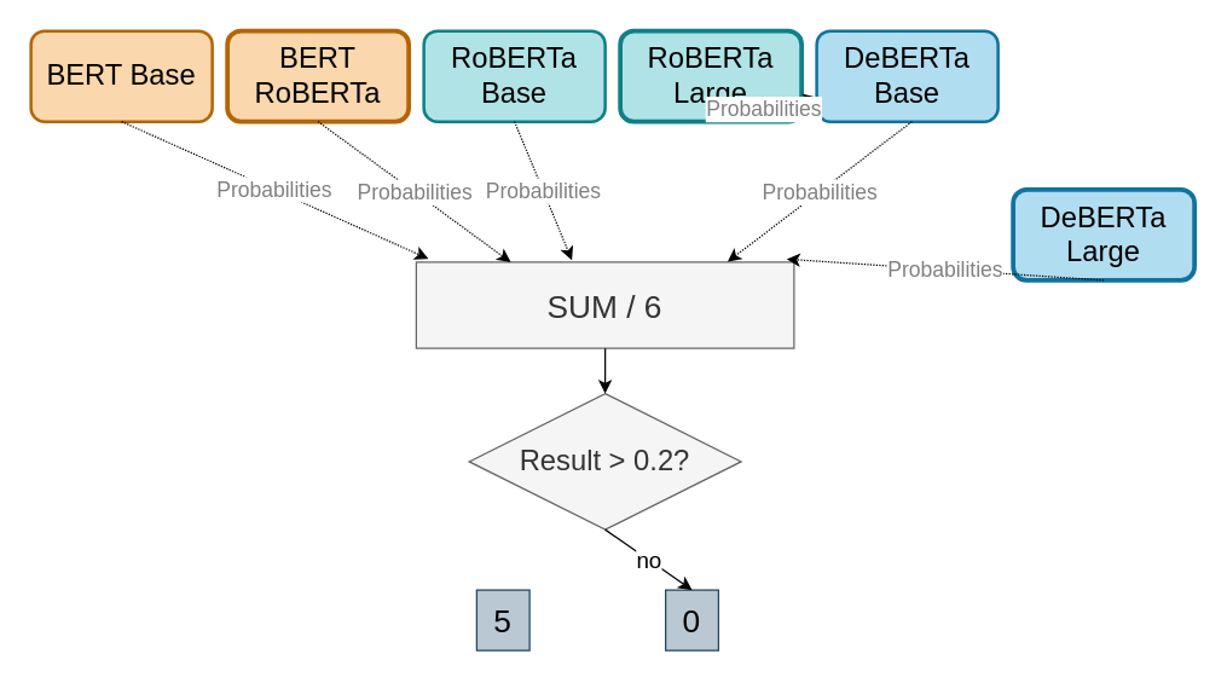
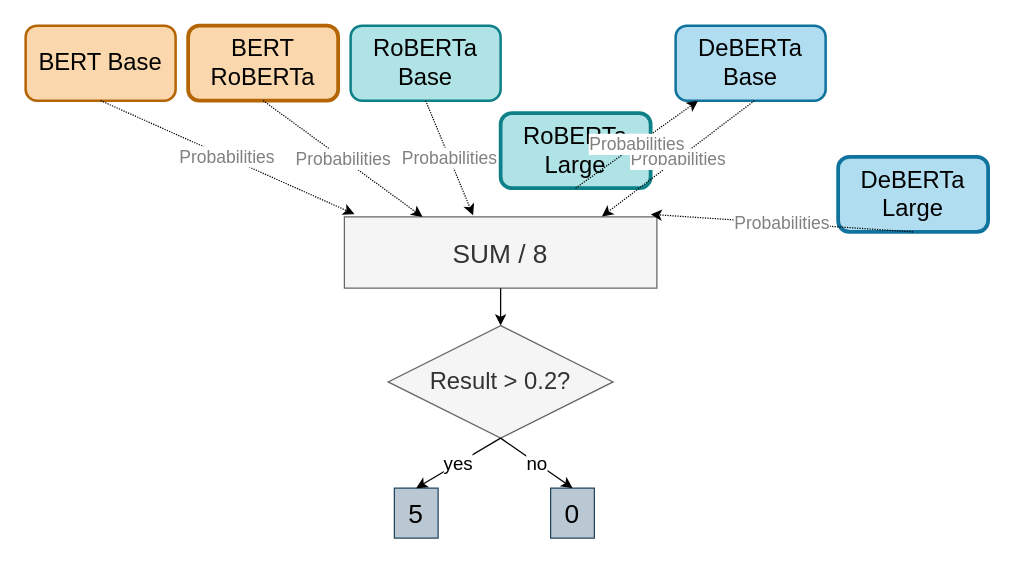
- <mxCell id="6" value="RoBERTa Large" style="rounded=1;whiteSpace=wrap;html=1;fontSize=19;fillColor=#b0e3e6;strokeColor=#0e8088;strokeWidth=3;" vertex="1" parent="1"><mxGeometry x="410" y="20" width="120" height="60" as="geometry" /></mxCell>
+ <mxCell id="6" value="RoBERTa Large" style="rounded=1;whiteSpace=wrap;html=1;fontSize=19;fillColor=#b0e3e6;strokeColor=#0e8088;strokeWidth=3;" vertex="1" parent="1"><mxGeometry x="400" y="90" width="120" height="60" as="geometry" /></mxCell>
- <mxCell id="2" value="&lt;font style=&quot;font-size: 21px;&quot;&gt;SUM / 6&lt;/font&gt;" style="rounded=0;whiteSpace=wrap;html=1;fillColor=#f5f5f5;fontColor=#333333;strokeColor=#666666;" vertex="1" parent="1"><mxGeometry x="275" y="173" width="250" height="57" as="geometry" /></mxCell>
+ <mxCell id="2" value="&lt;font style=&quot;font-size: 21px;&quot;&gt;SUM / 8&lt;/font&gt;" style="rounded=0;whiteSpace=wrap;html=1;fillColor=#f5f5f5;fontColor=#333333;strokeColor=#666666;" vertex="1" parent="1"><mxGeometry x="275" y="173" width="250" height="57" as="geometry" /></mxCell>
+ <mxCell id="19" value="yes" style="endArrow=classic;html=1;rounded=0;exitX=0.5;exitY=1;exitDx=0;exitDy=0;entryX=0.5;entryY=0;entryDx=0;entryDy=0;fontSize=15;" edge="1" parent="1" source="15" target="17"><mxGeometry width="50" height="50" relative="1" as="geometry"><mxPoint x="400" y="230" as="sourcePoint" /><mxPoint x="340" y="360" as="targetPoint" /></mxGeometry></mxCell>
